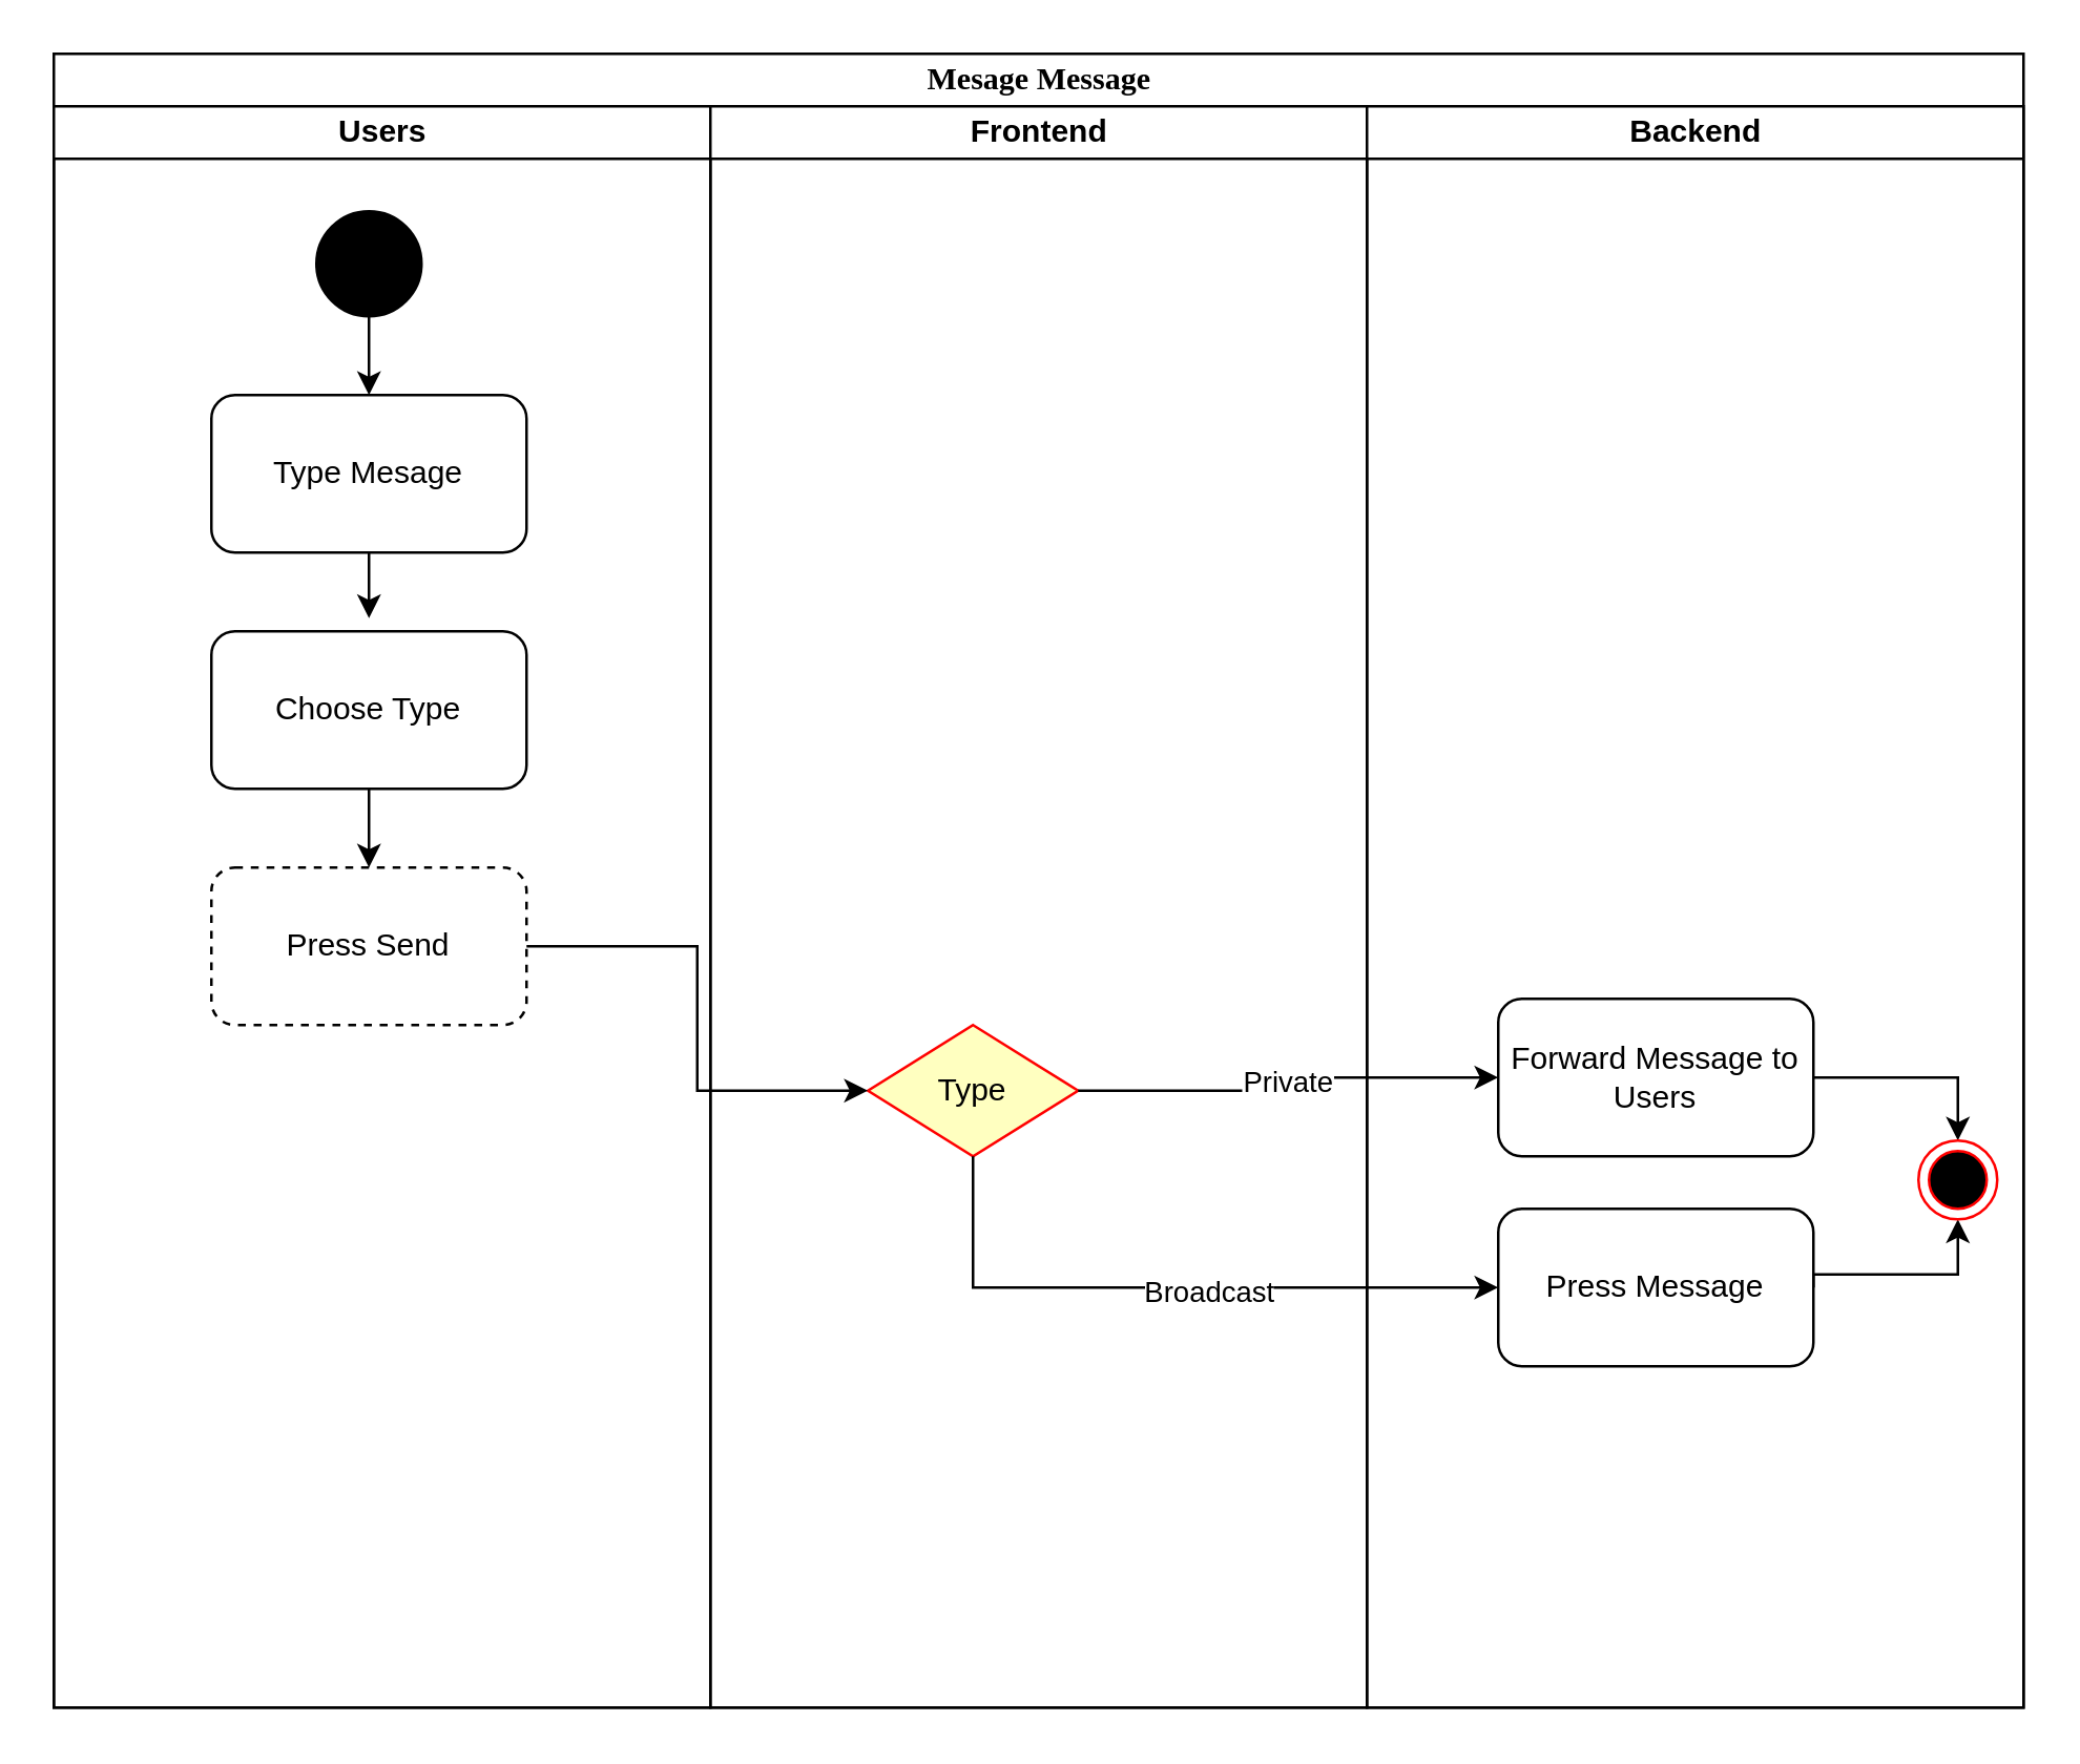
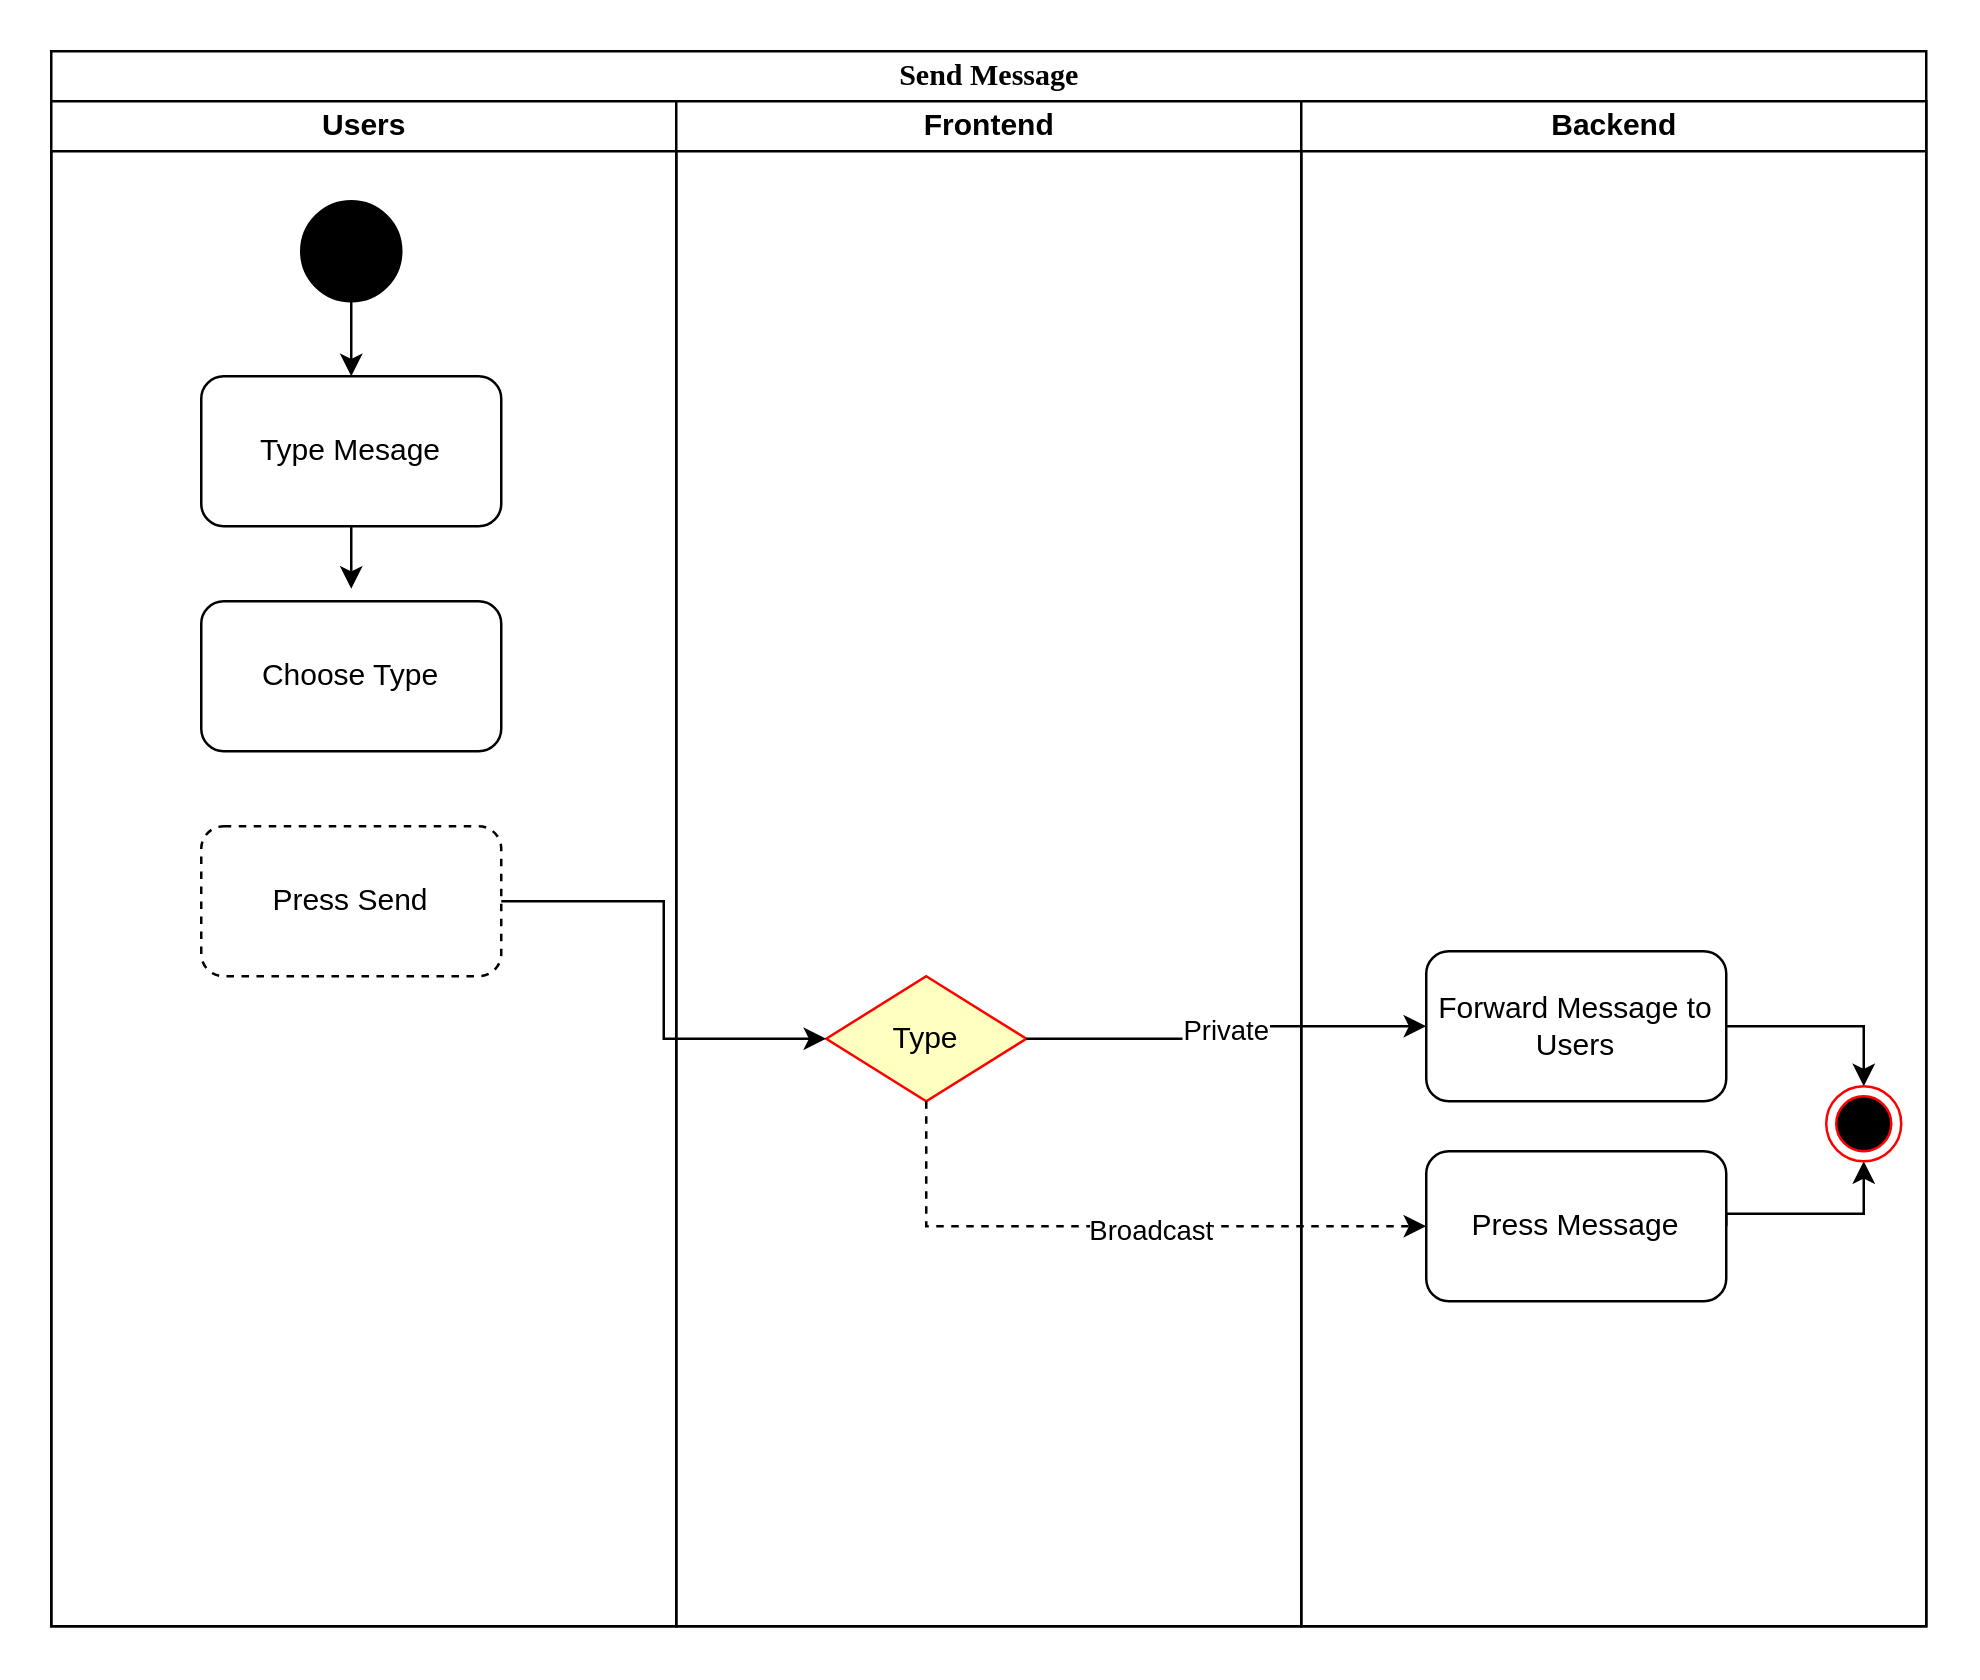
- <mxCell id="2" value="Mesage Message" style="swimlane;html=1;childLayout=stackLayout;startSize=20;rounded=0;shadow=0;comic=0;labelBackgroundColor=none;strokeWidth=1;fontFamily=Verdana;fontSize=12;align=center;" parent="1" vertex="1"><mxGeometry x="20" y="20" width="750" height="630" as="geometry"><mxRectangle x="40" y="20" width="70" height="30" as="alternateBounds" /></mxGeometry></mxCell>
+ <mxCell id="2" value="Send Message" style="swimlane;html=1;childLayout=stackLayout;startSize=20;rounded=0;shadow=0;comic=0;labelBackgroundColor=none;strokeWidth=1;fontFamily=Verdana;fontSize=12;align=center;" parent="1" vertex="1"><mxGeometry x="20" y="20" width="750" height="630" as="geometry"><mxRectangle x="40" y="20" width="70" height="30" as="alternateBounds" /></mxGeometry></mxCell>
- <mxCell id="8" style="edgeStyle=orthogonalEdgeStyle;rounded=0;orthogonalLoop=1;jettySize=auto;html=1;exitX=0.5;exitY=1;exitDx=0;exitDy=0;entryX=0.5;entryY=0;entryDx=0;entryDy=0;" parent="3" source="9" target="10" edge="1"><mxGeometry relative="1" as="geometry" /></mxCell>
- <mxCell id="20" style="edgeStyle=orthogonalEdgeStyle;rounded=0;orthogonalLoop=1;jettySize=auto;html=1;exitX=0.5;exitY=1;exitDx=0;exitDy=0;entryX=0;entryY=0.5;entryDx=0;entryDy=0;" parent="2" source="12" target="18" edge="1"><mxGeometry relative="1" as="geometry"><mxPoint x="540" y="465" as="targetPoint" /></mxGeometry></mxCell>
+ <mxCell id="20" style="edgeStyle=orthogonalEdgeStyle;rounded=0;orthogonalLoop=1;jettySize=auto;html=1;exitX=0.5;exitY=1;exitDx=0;exitDy=0;entryX=0;entryY=0.5;entryDx=0;entryDy=0;dashed=1;" parent="2" source="12" target="18" edge="1"><mxGeometry relative="1" as="geometry"><mxPoint x="540" y="465" as="targetPoint" /></mxGeometry></mxCell>
